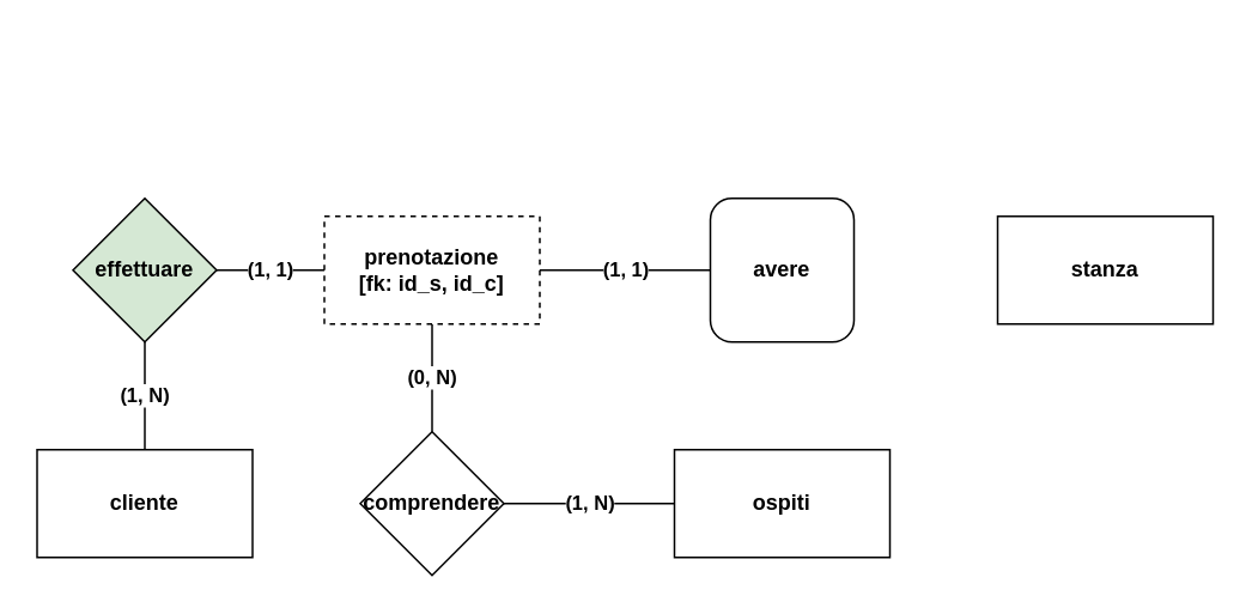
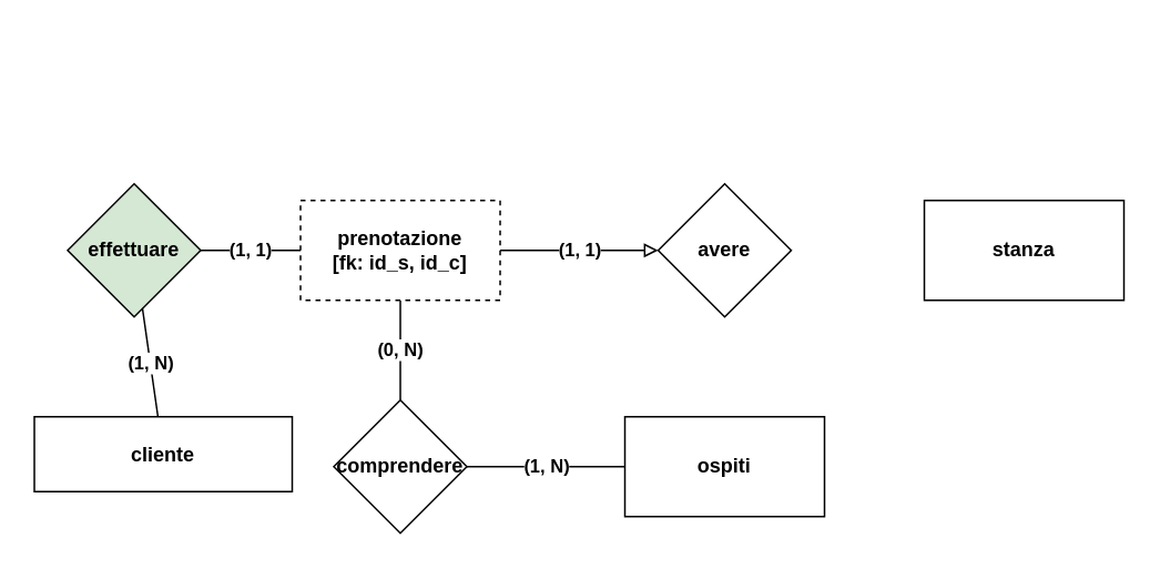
- <mxCell id="6" value="(1, 1)" style="edgeStyle=none;html=1;endArrow=none;endFill=0;fontStyle=1" parent="1" source="8" target="9" edge="1"><mxGeometry relative="1" as="geometry" /></mxCell>
+ <mxCell id="6" value="(1, 1)" style="edgeStyle=none;html=1;endArrow=block;endFill=0;fontStyle=1;" parent="1" source="8" target="9" edge="1"><mxGeometry relative="1" as="geometry" /></mxCell>
- <mxCell id="9" value="avere" style="whiteSpace=wrap;html=1;fontStyle=1;rounded=1;" parent="1" vertex="1"><mxGeometry x="395" y="110" width="80" height="80" as="geometry" /></mxCell>
+ <mxCell id="9" value="avere" style="rhombus;whiteSpace=wrap;html=1;fontStyle=1" parent="1" vertex="1"><mxGeometry x="395" y="110" width="80" height="80" as="geometry" /></mxCell>
- <mxCell id="2" value="cliente" style="rounded=0;whiteSpace=wrap;html=1;fontStyle=1" parent="1" vertex="1"><mxGeometry x="20" y="250" width="120" height="60" as="geometry" /></mxCell>
+ <mxCell id="2" value="cliente" style="rounded=0;whiteSpace=wrap;html=1;fontStyle=1" parent="1" vertex="1"><mxGeometry x="20" y="250" width="155" height="45" as="geometry" /></mxCell>
